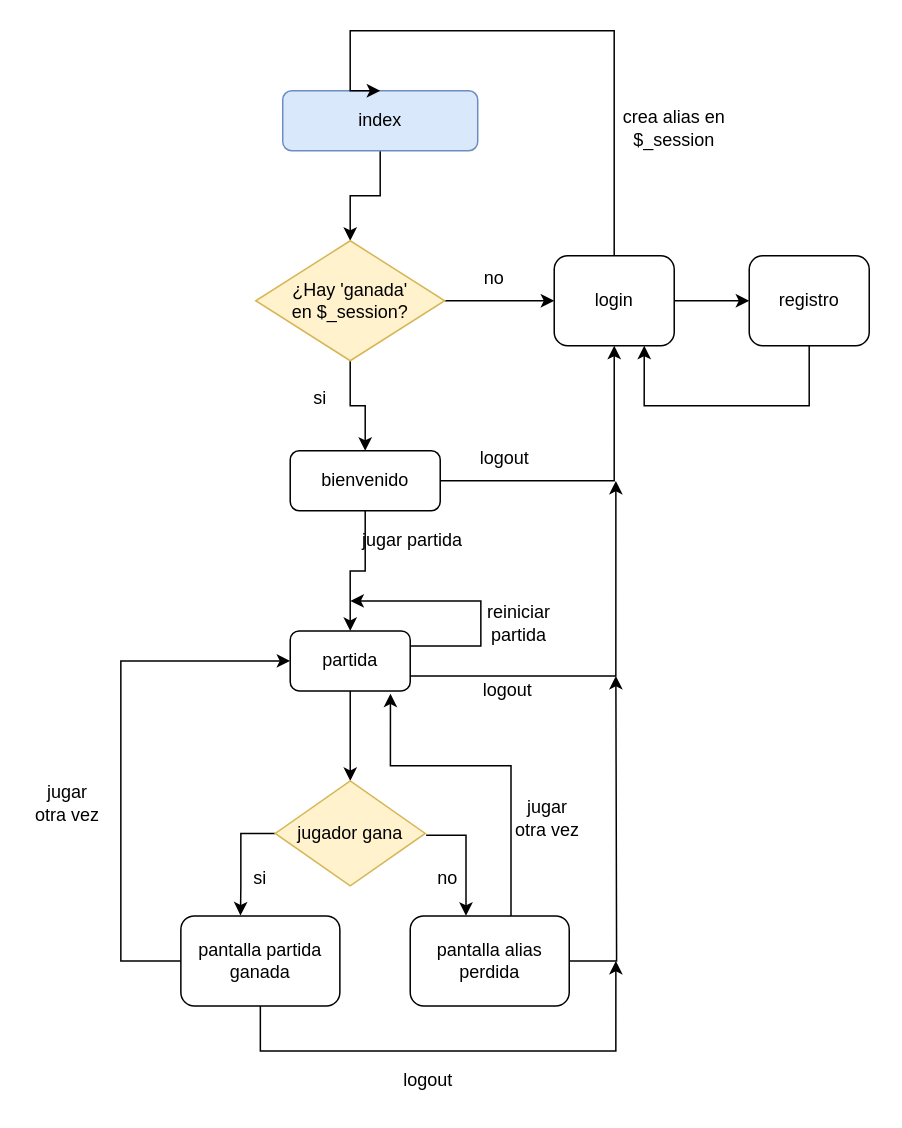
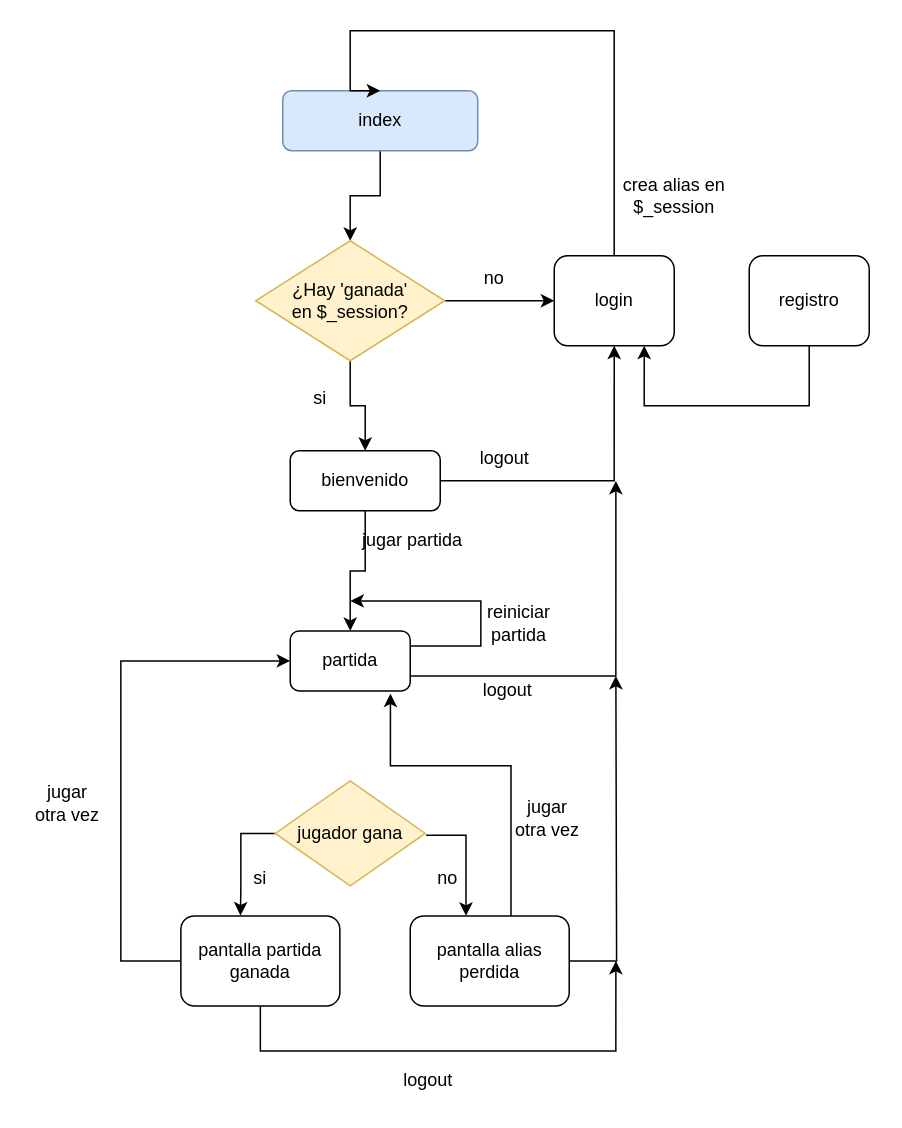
- <mxCell id="12" value="crea alias en $_session" style="text;html=1;strokeColor=none;fillColor=none;align=center;verticalAlign=middle;whiteSpace=wrap;rounded=0;" parent="1" vertex="1"><mxGeometry x="408.82" y="70" width="80" height="30" as="geometry" /></mxCell>
+ <mxCell id="12" value="crea alias en $_session" style="text;html=1;strokeColor=none;fillColor=none;align=center;verticalAlign=middle;whiteSpace=wrap;rounded=0;" parent="1" vertex="1"><mxGeometry x="408.82" y="115" width="80" height="30" as="geometry" /></mxCell>
- <mxCell id="7" style="edgeStyle=orthogonalEdgeStyle;rounded=0;orthogonalLoop=1;jettySize=auto;html=1;" parent="1" source="9" target="11" edge="1"><mxGeometry relative="1" as="geometry" /></mxCell>
- <mxCell id="20" style="edgeStyle=orthogonalEdgeStyle;rounded=0;orthogonalLoop=1;jettySize=auto;html=1;entryX=0.5;entryY=0;entryDx=0;entryDy=0;" parent="1" source="23" target="32" edge="1"><mxGeometry relative="1" as="geometry"><mxPoint x="232.91" y="500.09" as="targetPoint" /><Array as="points" /></mxGeometry></mxCell>
